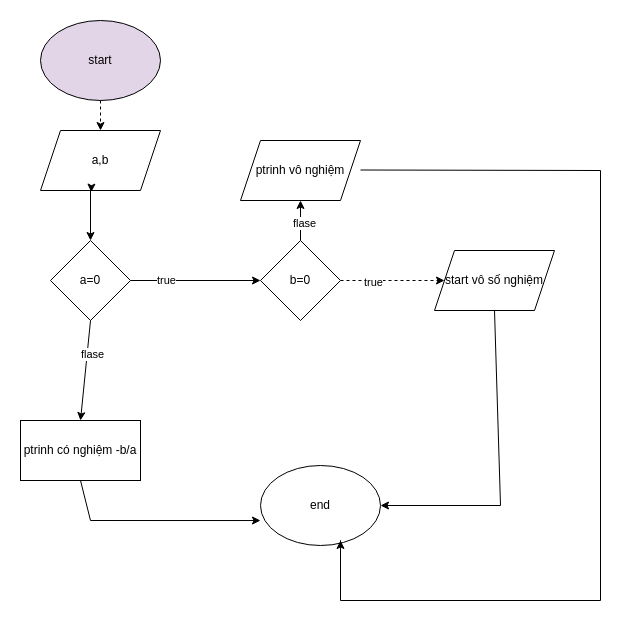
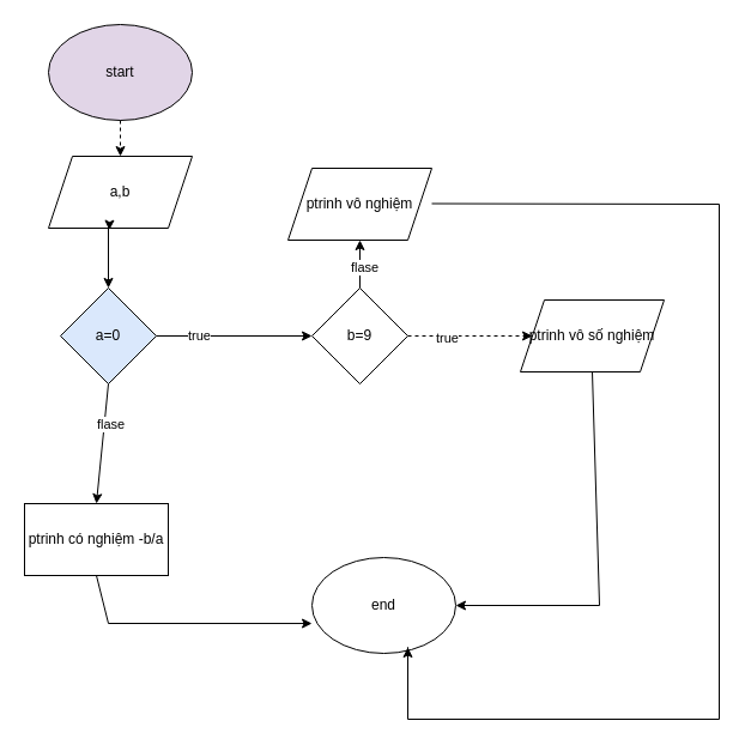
- <mxCell id="3" value="a=0" style="rhombus;whiteSpace=wrap;html=1;" vertex="1" parent="1"><mxGeometry x="50" y="240" width="80" height="80" as="geometry" /></mxCell>
+ <mxCell id="3" value="a=0" style="rhombus;whiteSpace=wrap;html=1;fillColor=#dae8fc;" vertex="1" parent="1"><mxGeometry x="50" y="240" width="80" height="80" as="geometry" /></mxCell>
- <mxCell id="6" value="b=0" style="rhombus;whiteSpace=wrap;html=1;" vertex="1" parent="1"><mxGeometry x="260" y="240" width="80" height="80" as="geometry" /></mxCell>
+ <mxCell id="6" value="b=9" style="rhombus;whiteSpace=wrap;html=1;" vertex="1" parent="1"><mxGeometry x="260" y="240" width="80" height="80" as="geometry" /></mxCell>
- <mxCell id="7" value="start vô số nghiệm" style="shape=parallelogram;perimeter=parallelogramPerimeter;whiteSpace=wrap;html=1;fixedSize=1;" vertex="1" parent="1"><mxGeometry x="434" y="250" width="120" height="60" as="geometry" /></mxCell>
+ <mxCell id="7" value="ptrinh vô số nghiệm" style="shape=parallelogram;perimeter=parallelogramPerimeter;whiteSpace=wrap;html=1;fixedSize=1;" vertex="1" parent="1"><mxGeometry x="434" y="250" width="120" height="60" as="geometry" /></mxCell>
